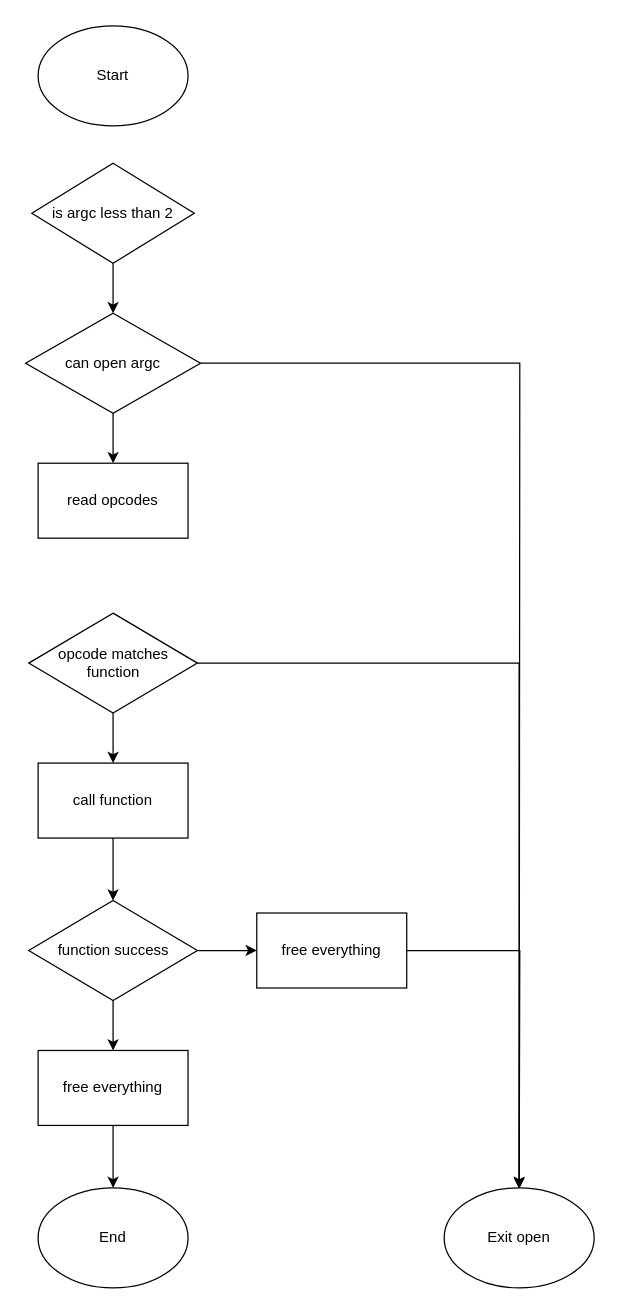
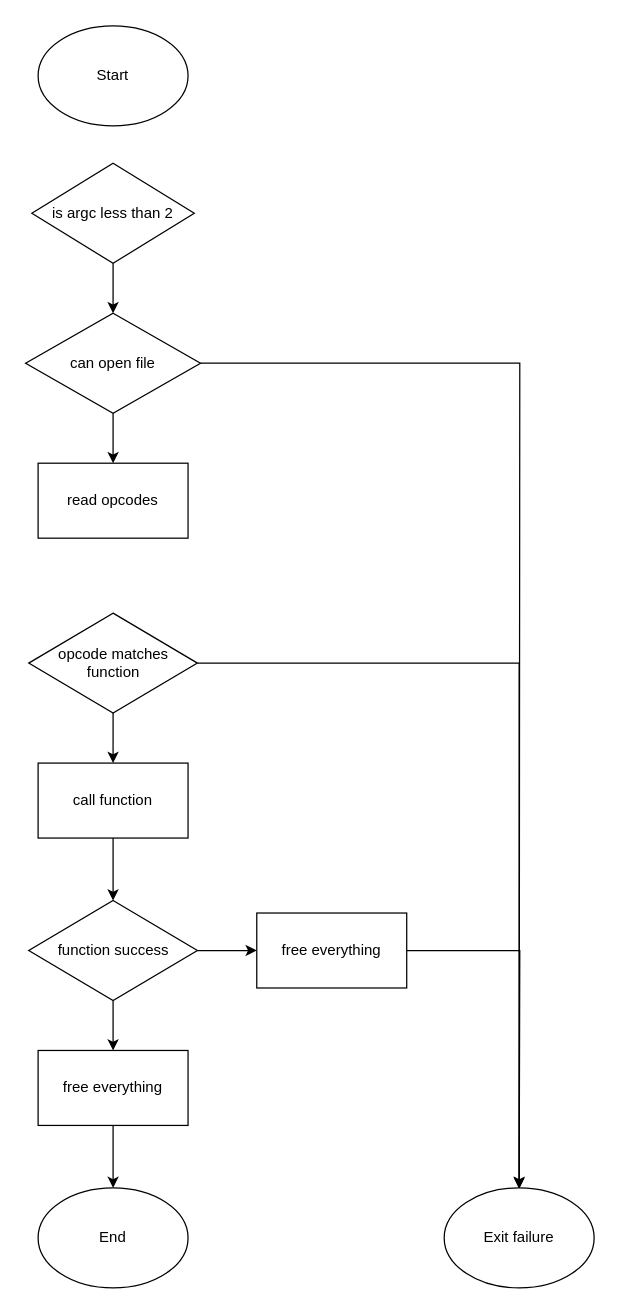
- <mxCell id="8" value="can open argc" style="rhombus;whiteSpace=wrap;html=1;" vertex="1" parent="1"><mxGeometry x="20" y="250" width="140" height="80" as="geometry" /></mxCell>
+ <mxCell id="8" value="can open file" style="rhombus;whiteSpace=wrap;html=1;" vertex="1" parent="1"><mxGeometry x="20" y="250" width="140" height="80" as="geometry" /></mxCell>
- <mxCell id="22" value="Exit open" style="ellipse;whiteSpace=wrap;html=1;" vertex="1" parent="1"><mxGeometry x="355" y="950" width="120" height="80" as="geometry" /></mxCell>
+ <mxCell id="22" value="Exit failure" style="ellipse;whiteSpace=wrap;html=1;" vertex="1" parent="1"><mxGeometry x="355" y="950" width="120" height="80" as="geometry" /></mxCell>
